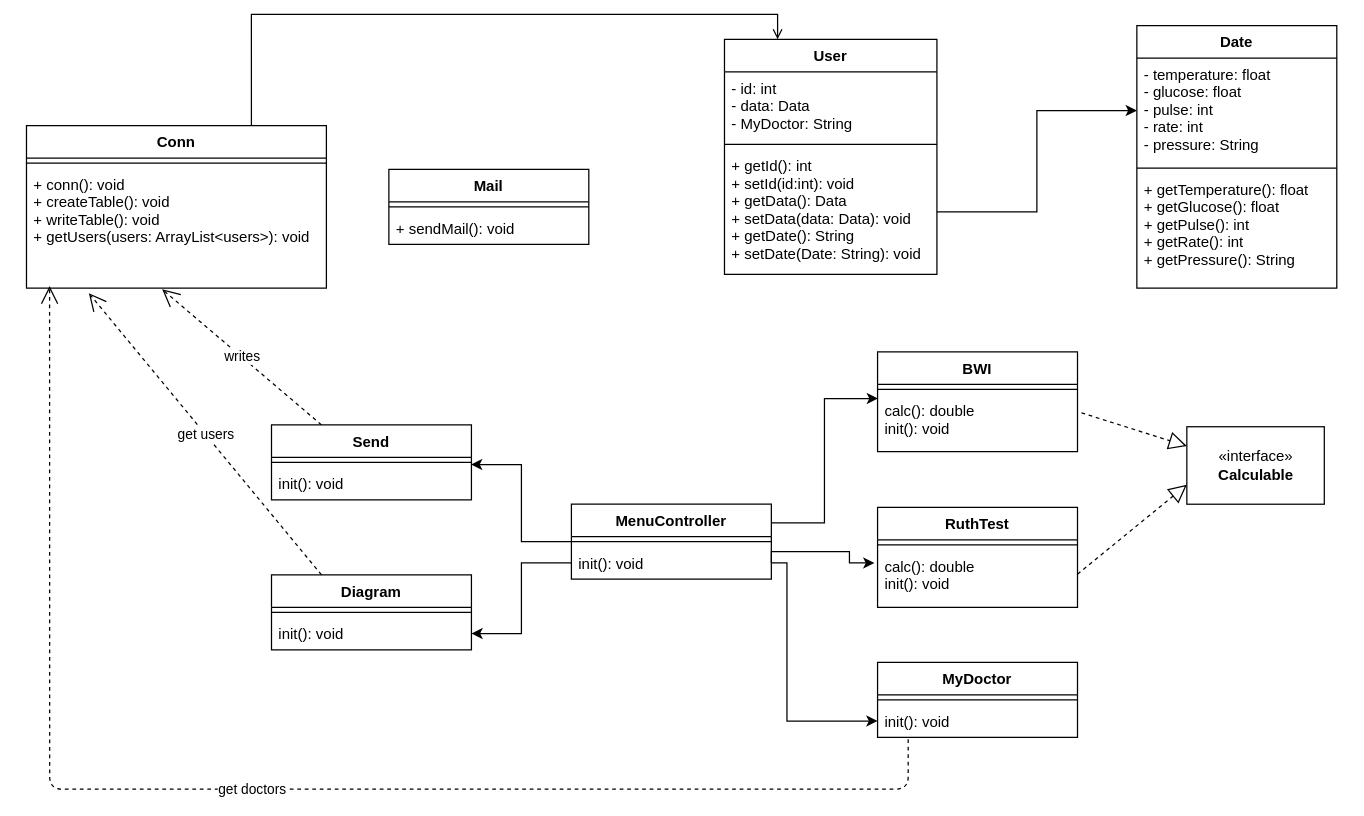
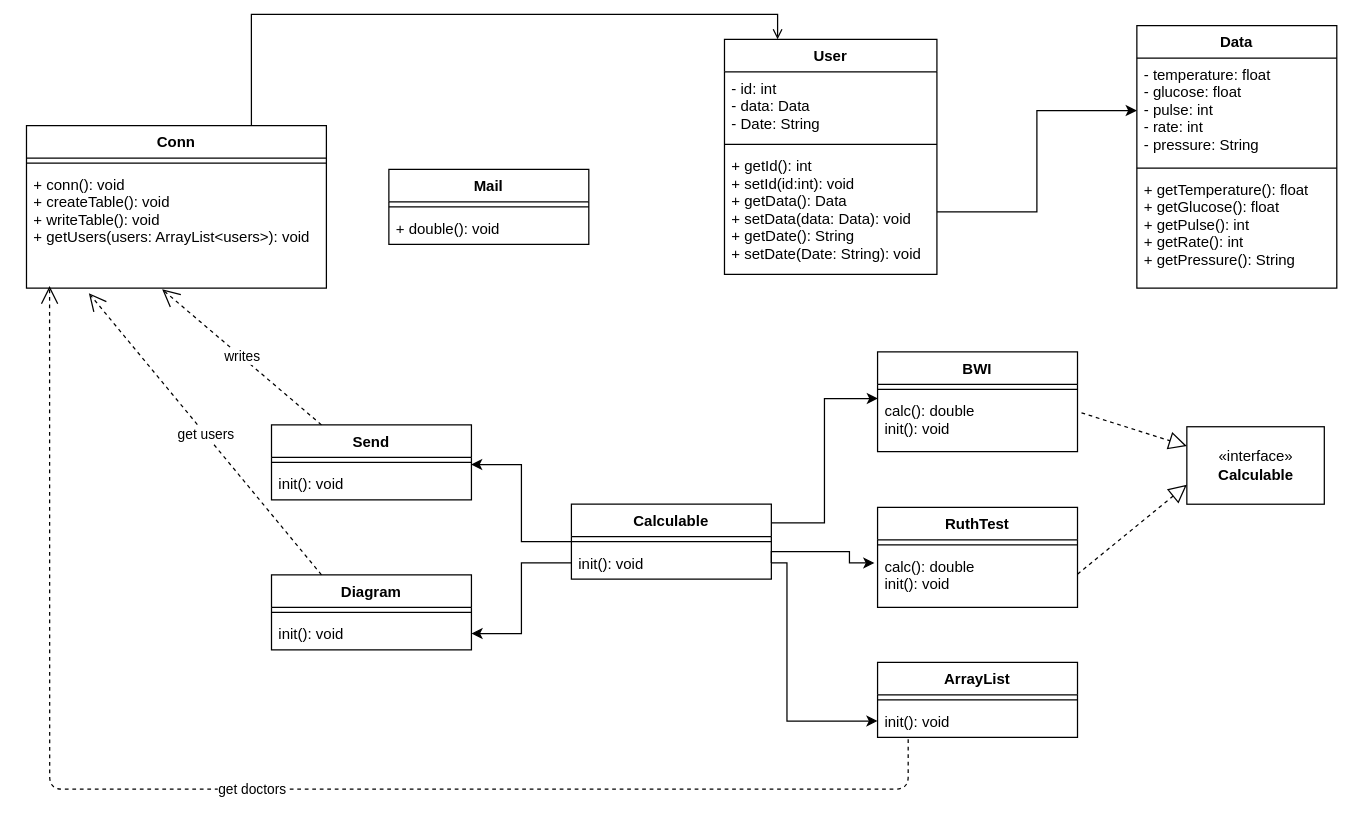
- <mxCell id="6" value="Date" style="swimlane;fontStyle=1;align=center;verticalAlign=top;childLayout=stackLayout;horizontal=1;startSize=26;horizontalStack=0;resizeParent=1;resizeParentMax=0;resizeLast=0;collapsible=1;marginBottom=0;" vertex="1" parent="1"><mxGeometry x="909" y="20" width="160" height="210" as="geometry" /></mxCell>
+ <mxCell id="6" value="Data" style="swimlane;fontStyle=1;align=center;verticalAlign=top;childLayout=stackLayout;horizontal=1;startSize=26;horizontalStack=0;resizeParent=1;resizeParentMax=0;resizeLast=0;collapsible=1;marginBottom=0;" vertex="1" parent="1"><mxGeometry x="909" y="20" width="160" height="210" as="geometry" /></mxCell>
- <mxCell id="3" value="- id: int&#10;- data: Data&#10;- MyDoctor: String" style="text;align=left;verticalAlign=top;spacingLeft=4;spacingRight=4;overflow=hidden;rotatable=0;points=[[0,0.5],[1,0.5]];portConstraint=eastwest;" vertex="1" parent="2"><mxGeometry y="26" width="170" height="54" as="geometry" /></mxCell>
+ <mxCell id="3" value="- id: int&#10;- data: Data&#10;- Date: String" style="text;align=left;verticalAlign=top;spacingLeft=4;spacingRight=4;overflow=hidden;rotatable=0;points=[[0,0.5],[1,0.5]];portConstraint=eastwest;" vertex="1" parent="2"><mxGeometry y="26" width="170" height="54" as="geometry" /></mxCell>
- <mxCell id="36" value="+ sendMail(): void" style="text;align=left;verticalAlign=top;spacingLeft=4;spacingRight=4;overflow=hidden;rotatable=0;points=[[0,0.5],[1,0.5]];portConstraint=eastwest;" vertex="1" parent="34"><mxGeometry y="34" width="160" height="26" as="geometry" /></mxCell>
+ <mxCell id="36" value="+ double(): void" style="text;align=left;verticalAlign=top;spacingLeft=4;spacingRight=4;overflow=hidden;rotatable=0;points=[[0,0.5],[1,0.5]];portConstraint=eastwest;" vertex="1" parent="34"><mxGeometry y="34" width="160" height="26" as="geometry" /></mxCell>
- <mxCell id="12" value="MenuController" style="swimlane;fontStyle=1;align=center;verticalAlign=top;childLayout=stackLayout;horizontal=1;startSize=26;horizontalStack=0;resizeParent=1;resizeParentMax=0;resizeLast=0;collapsible=1;marginBottom=0;" vertex="1" parent="1"><mxGeometry x="456.5" y="403" width="160" height="60" as="geometry" /></mxCell>
+ <mxCell id="12" value="Calculable" style="swimlane;fontStyle=1;align=center;verticalAlign=top;childLayout=stackLayout;horizontal=1;startSize=26;horizontalStack=0;resizeParent=1;resizeParentMax=0;resizeLast=0;collapsible=1;marginBottom=0;" vertex="1" parent="1"><mxGeometry x="456.5" y="403" width="160" height="60" as="geometry" /></mxCell>
- <mxCell id="21" value="MyDoctor" style="swimlane;fontStyle=1;align=center;verticalAlign=top;childLayout=stackLayout;horizontal=1;startSize=26;horizontalStack=0;resizeParent=1;resizeParentMax=0;resizeLast=0;collapsible=1;marginBottom=0;" vertex="1" parent="1"><mxGeometry x="701.5" y="529.5" width="160" height="60" as="geometry" /></mxCell>
+ <mxCell id="21" value="ArrayList" style="swimlane;fontStyle=1;align=center;verticalAlign=top;childLayout=stackLayout;horizontal=1;startSize=26;horizontalStack=0;resizeParent=1;resizeParentMax=0;resizeLast=0;collapsible=1;marginBottom=0;" vertex="1" parent="1"><mxGeometry x="701.5" y="529.5" width="160" height="60" as="geometry" /></mxCell>
